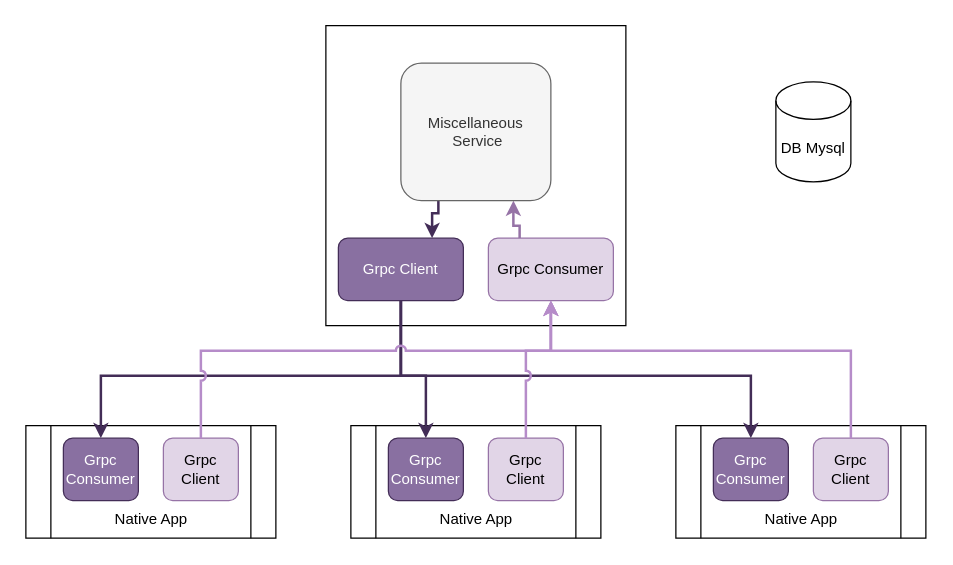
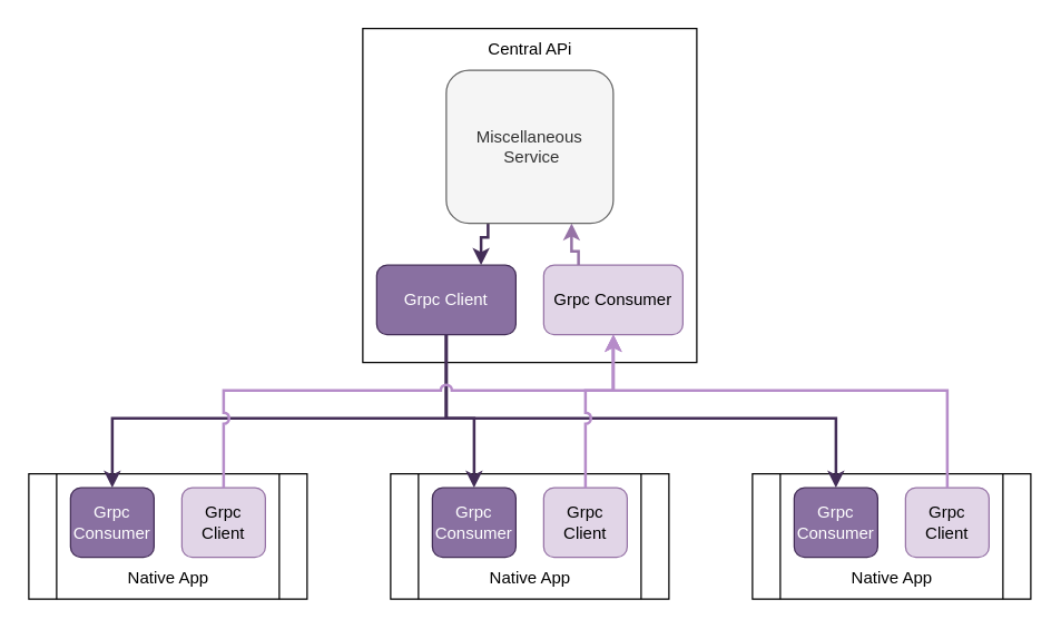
+ <mxCell id="3" value="Central APi" style="text;html=1;align=center;verticalAlign=middle;resizable=0;points=[];autosize=1;strokeColor=none;fillColor=none;" vertex="1" parent="1"><mxGeometry x="340" y="20" width="80" height="30" as="geometry" /></mxCell>
- <mxCell id="27" value="DB Mysql" style="shape=cylinder3;whiteSpace=wrap;html=1;boundedLbl=1;backgroundOutline=1;size=15;" vertex="1" parent="1"><mxGeometry x="620" y="65" width="60" height="80" as="geometry" /></mxCell>
